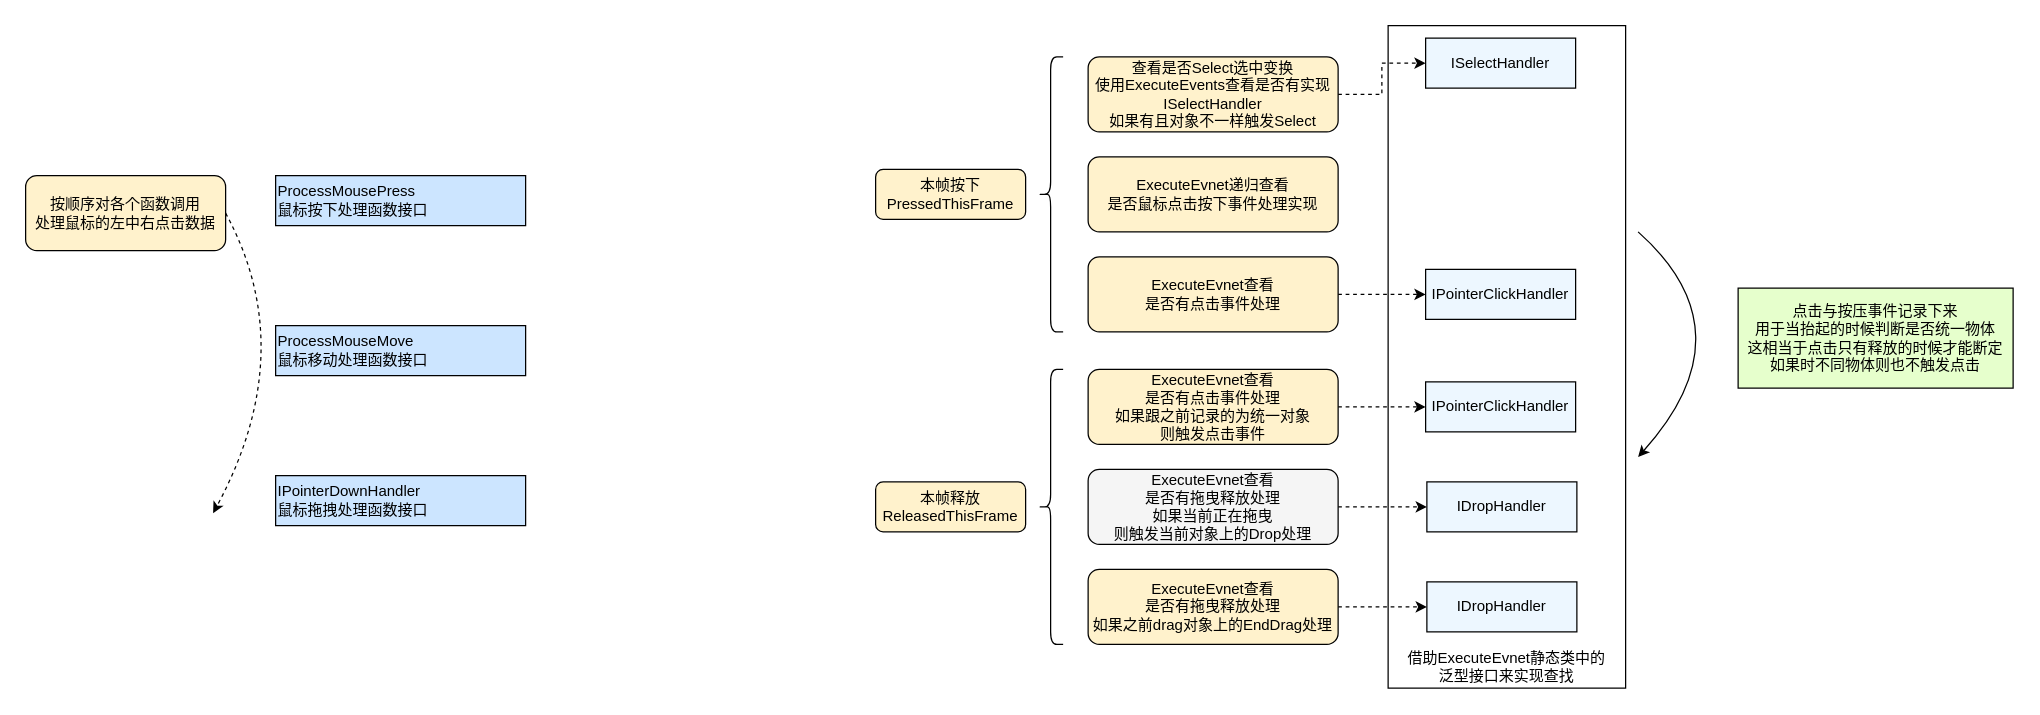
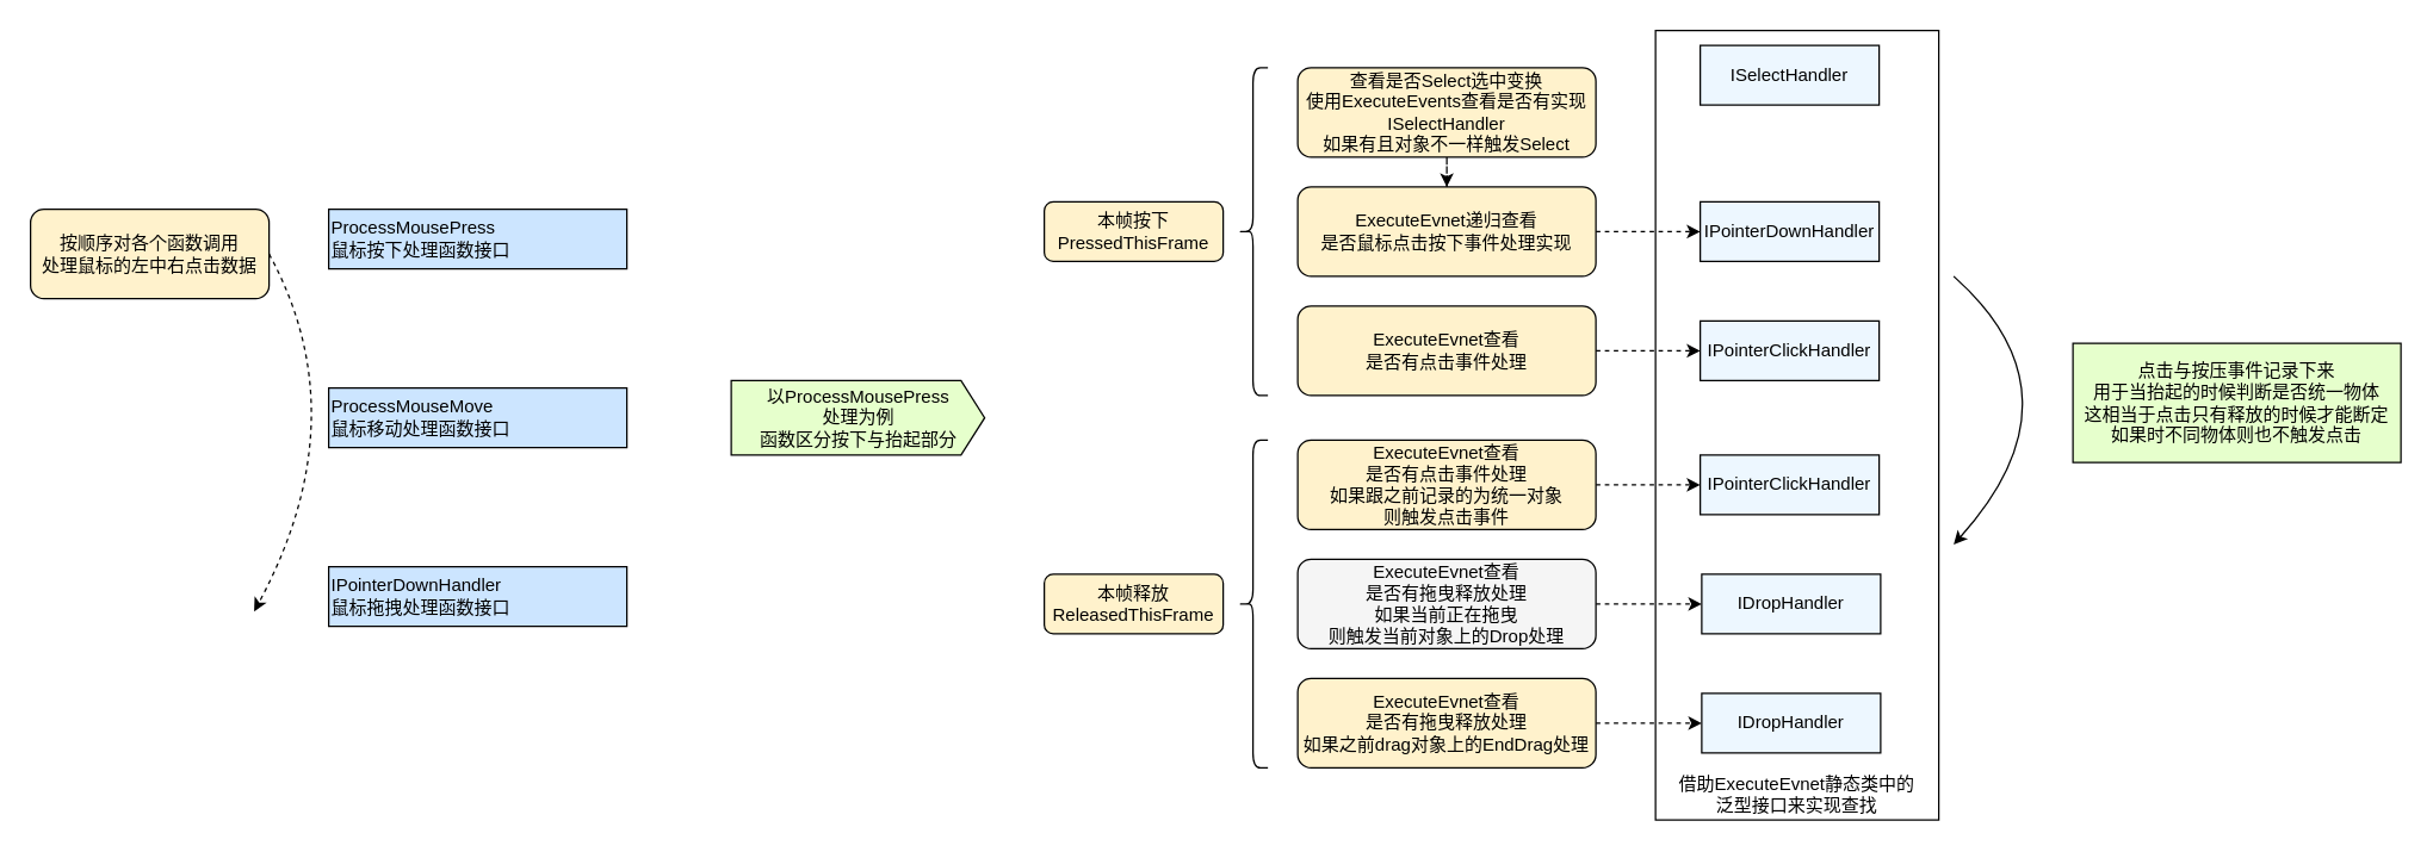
- <mxCell id="9" value="" style="edgeStyle=orthogonalEdgeStyle;rounded=0;orthogonalLoop=1;jettySize=auto;html=1;dashed=1;" parent="1" source="10" target="13" edge="1"><mxGeometry relative="1" as="geometry" /></mxCell>
+ <mxCell id="9" value="" style="edgeStyle=orthogonalEdgeStyle;rounded=0;orthogonalLoop=1;jettySize=auto;html=1;dashed=1;" parent="1" source="10" target="12" edge="1"><mxGeometry relative="1" as="geometry" /></mxCell>
+ <mxCell id="11" style="edgeStyle=orthogonalEdgeStyle;rounded=0;orthogonalLoop=1;jettySize=auto;html=1;dashed=1;" parent="1" source="12" target="14" edge="1"><mxGeometry relative="1" as="geometry" /></mxCell>
+ <mxCell id="14" value="IPointerDownHandler" style="rounded=0;whiteSpace=wrap;html=1;fillColor=#EDF7FF;shadow=0;glass=0;" parent="1" vertex="1"><mxGeometry x="1140" y="135" width="120" height="40" as="geometry" /></mxCell>
+ <mxCell id="21" value="以ProcessMousePress&lt;br&gt;处理为例&lt;br&gt;函数区分按下与抬起部分" style="html=1;shadow=0;dashed=0;align=center;verticalAlign=middle;shape=mxgraph.arrows2.arrow;dy=0;dx=15.86;notch=0;fillColor=#E6FFCC;" parent="1" vertex="1"><mxGeometry x="490" y="255" width="170" height="50" as="geometry" /></mxCell>
